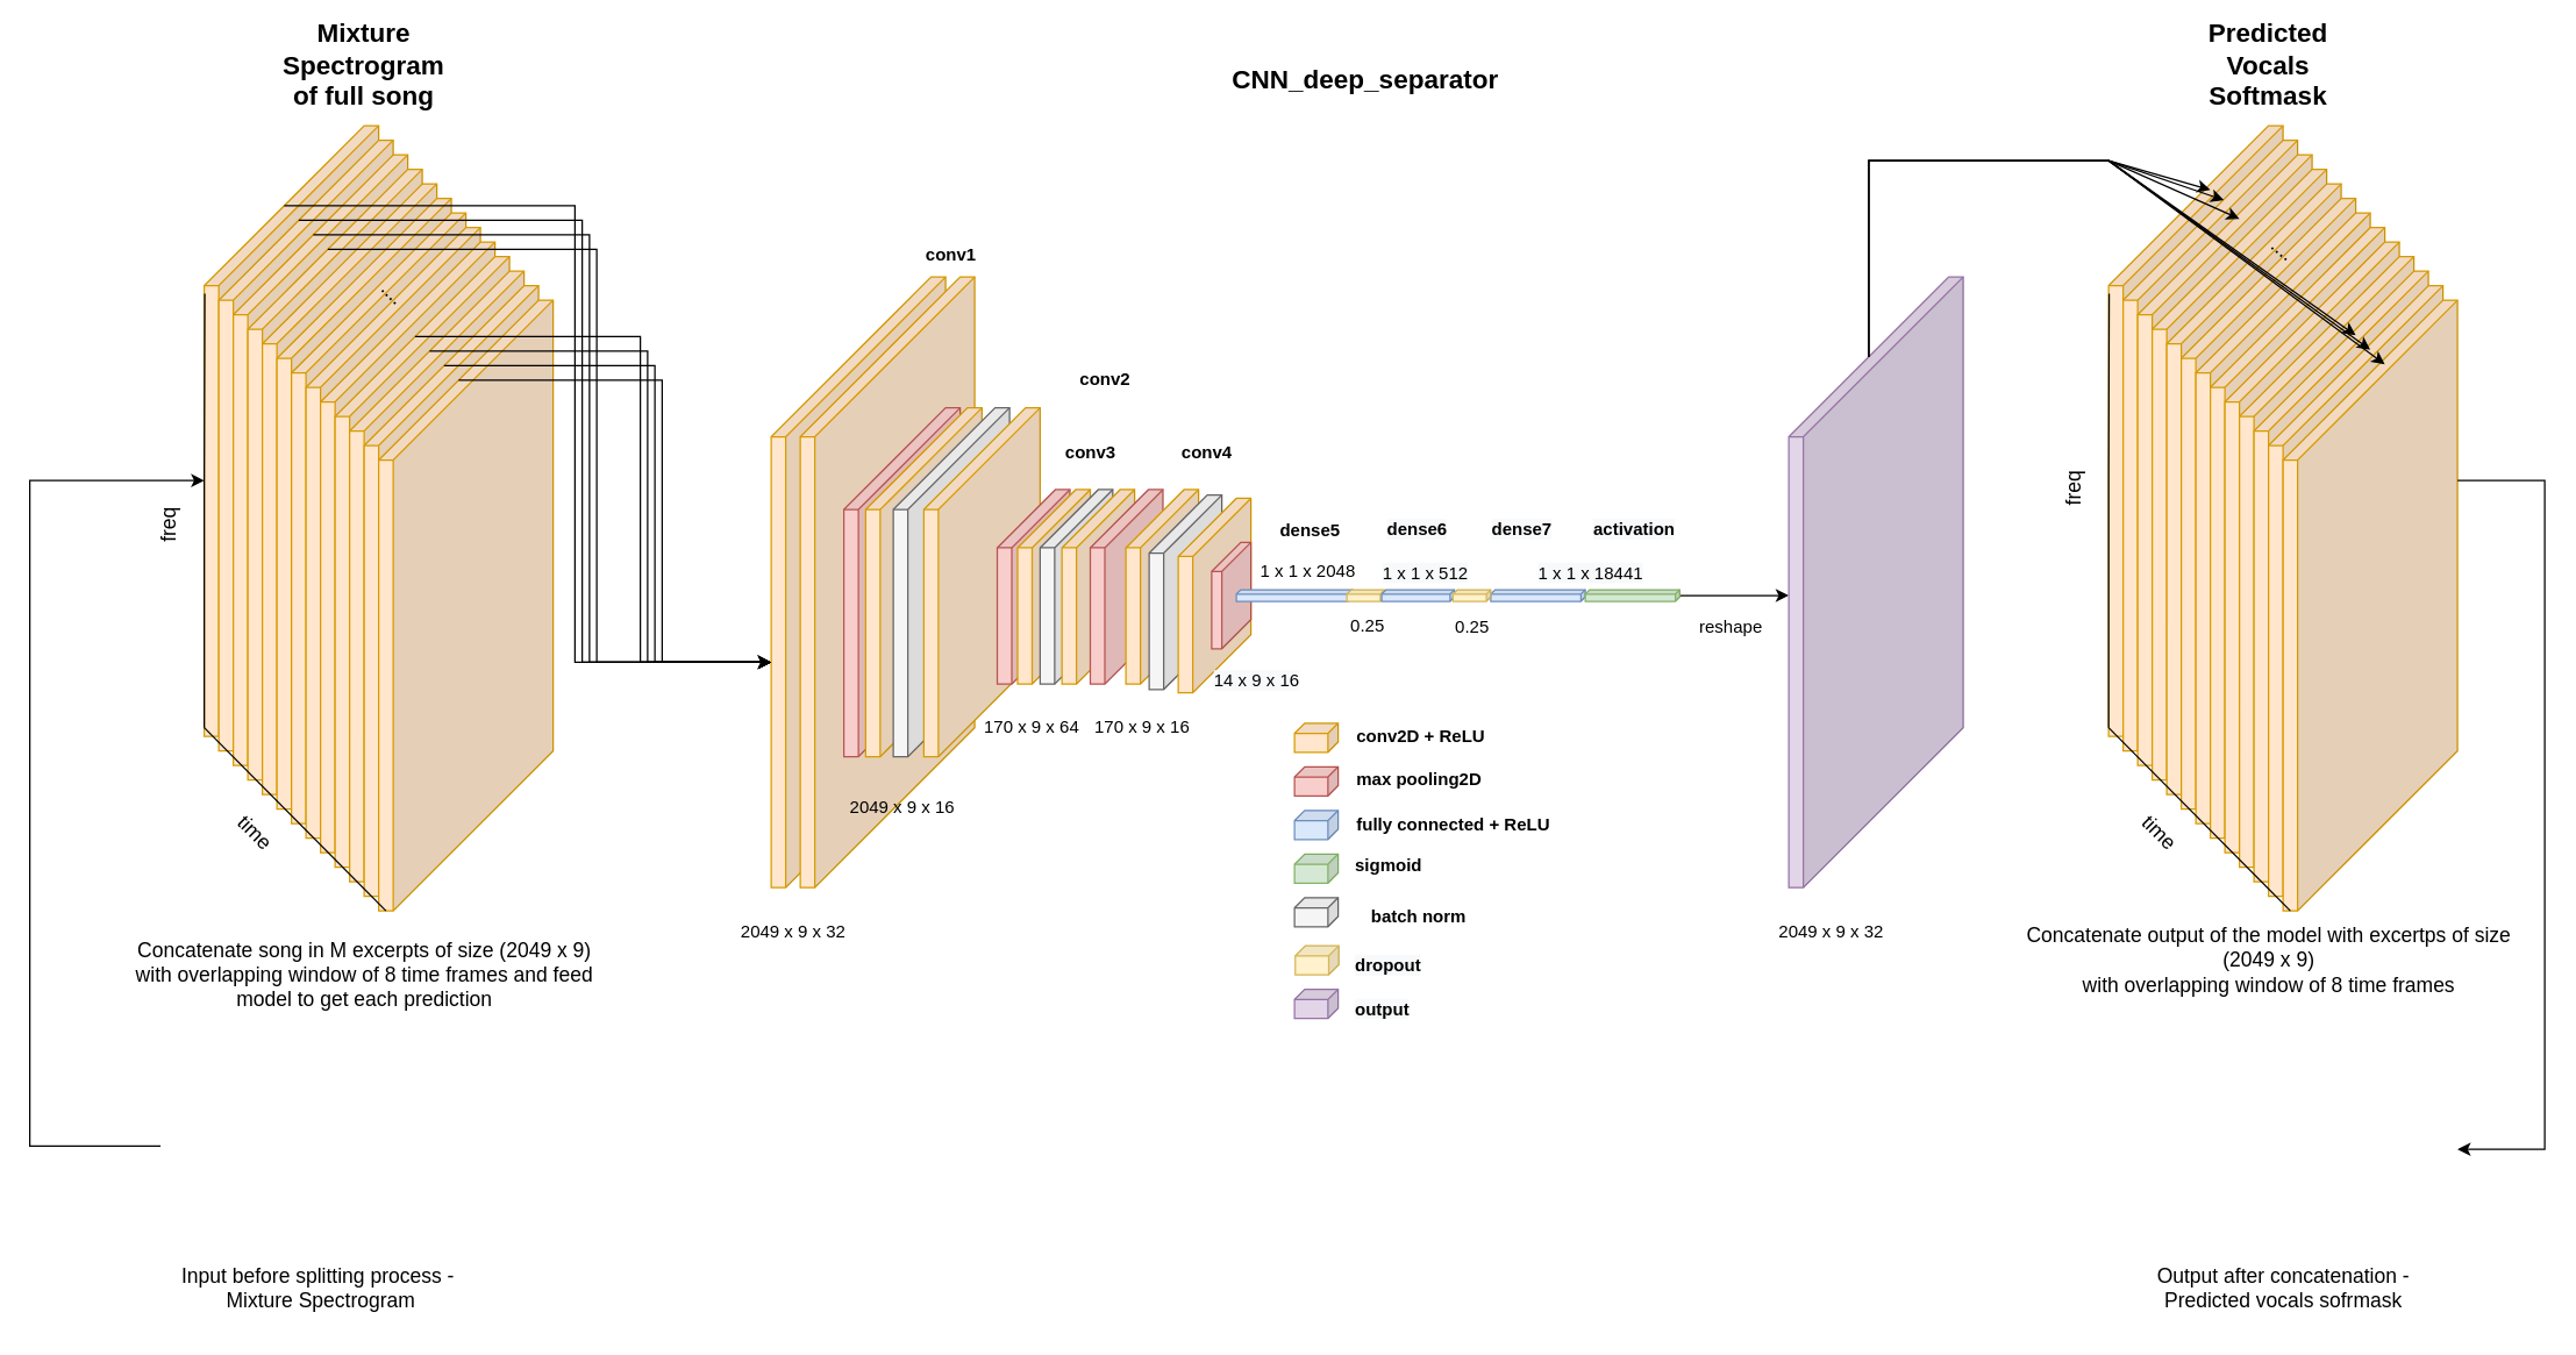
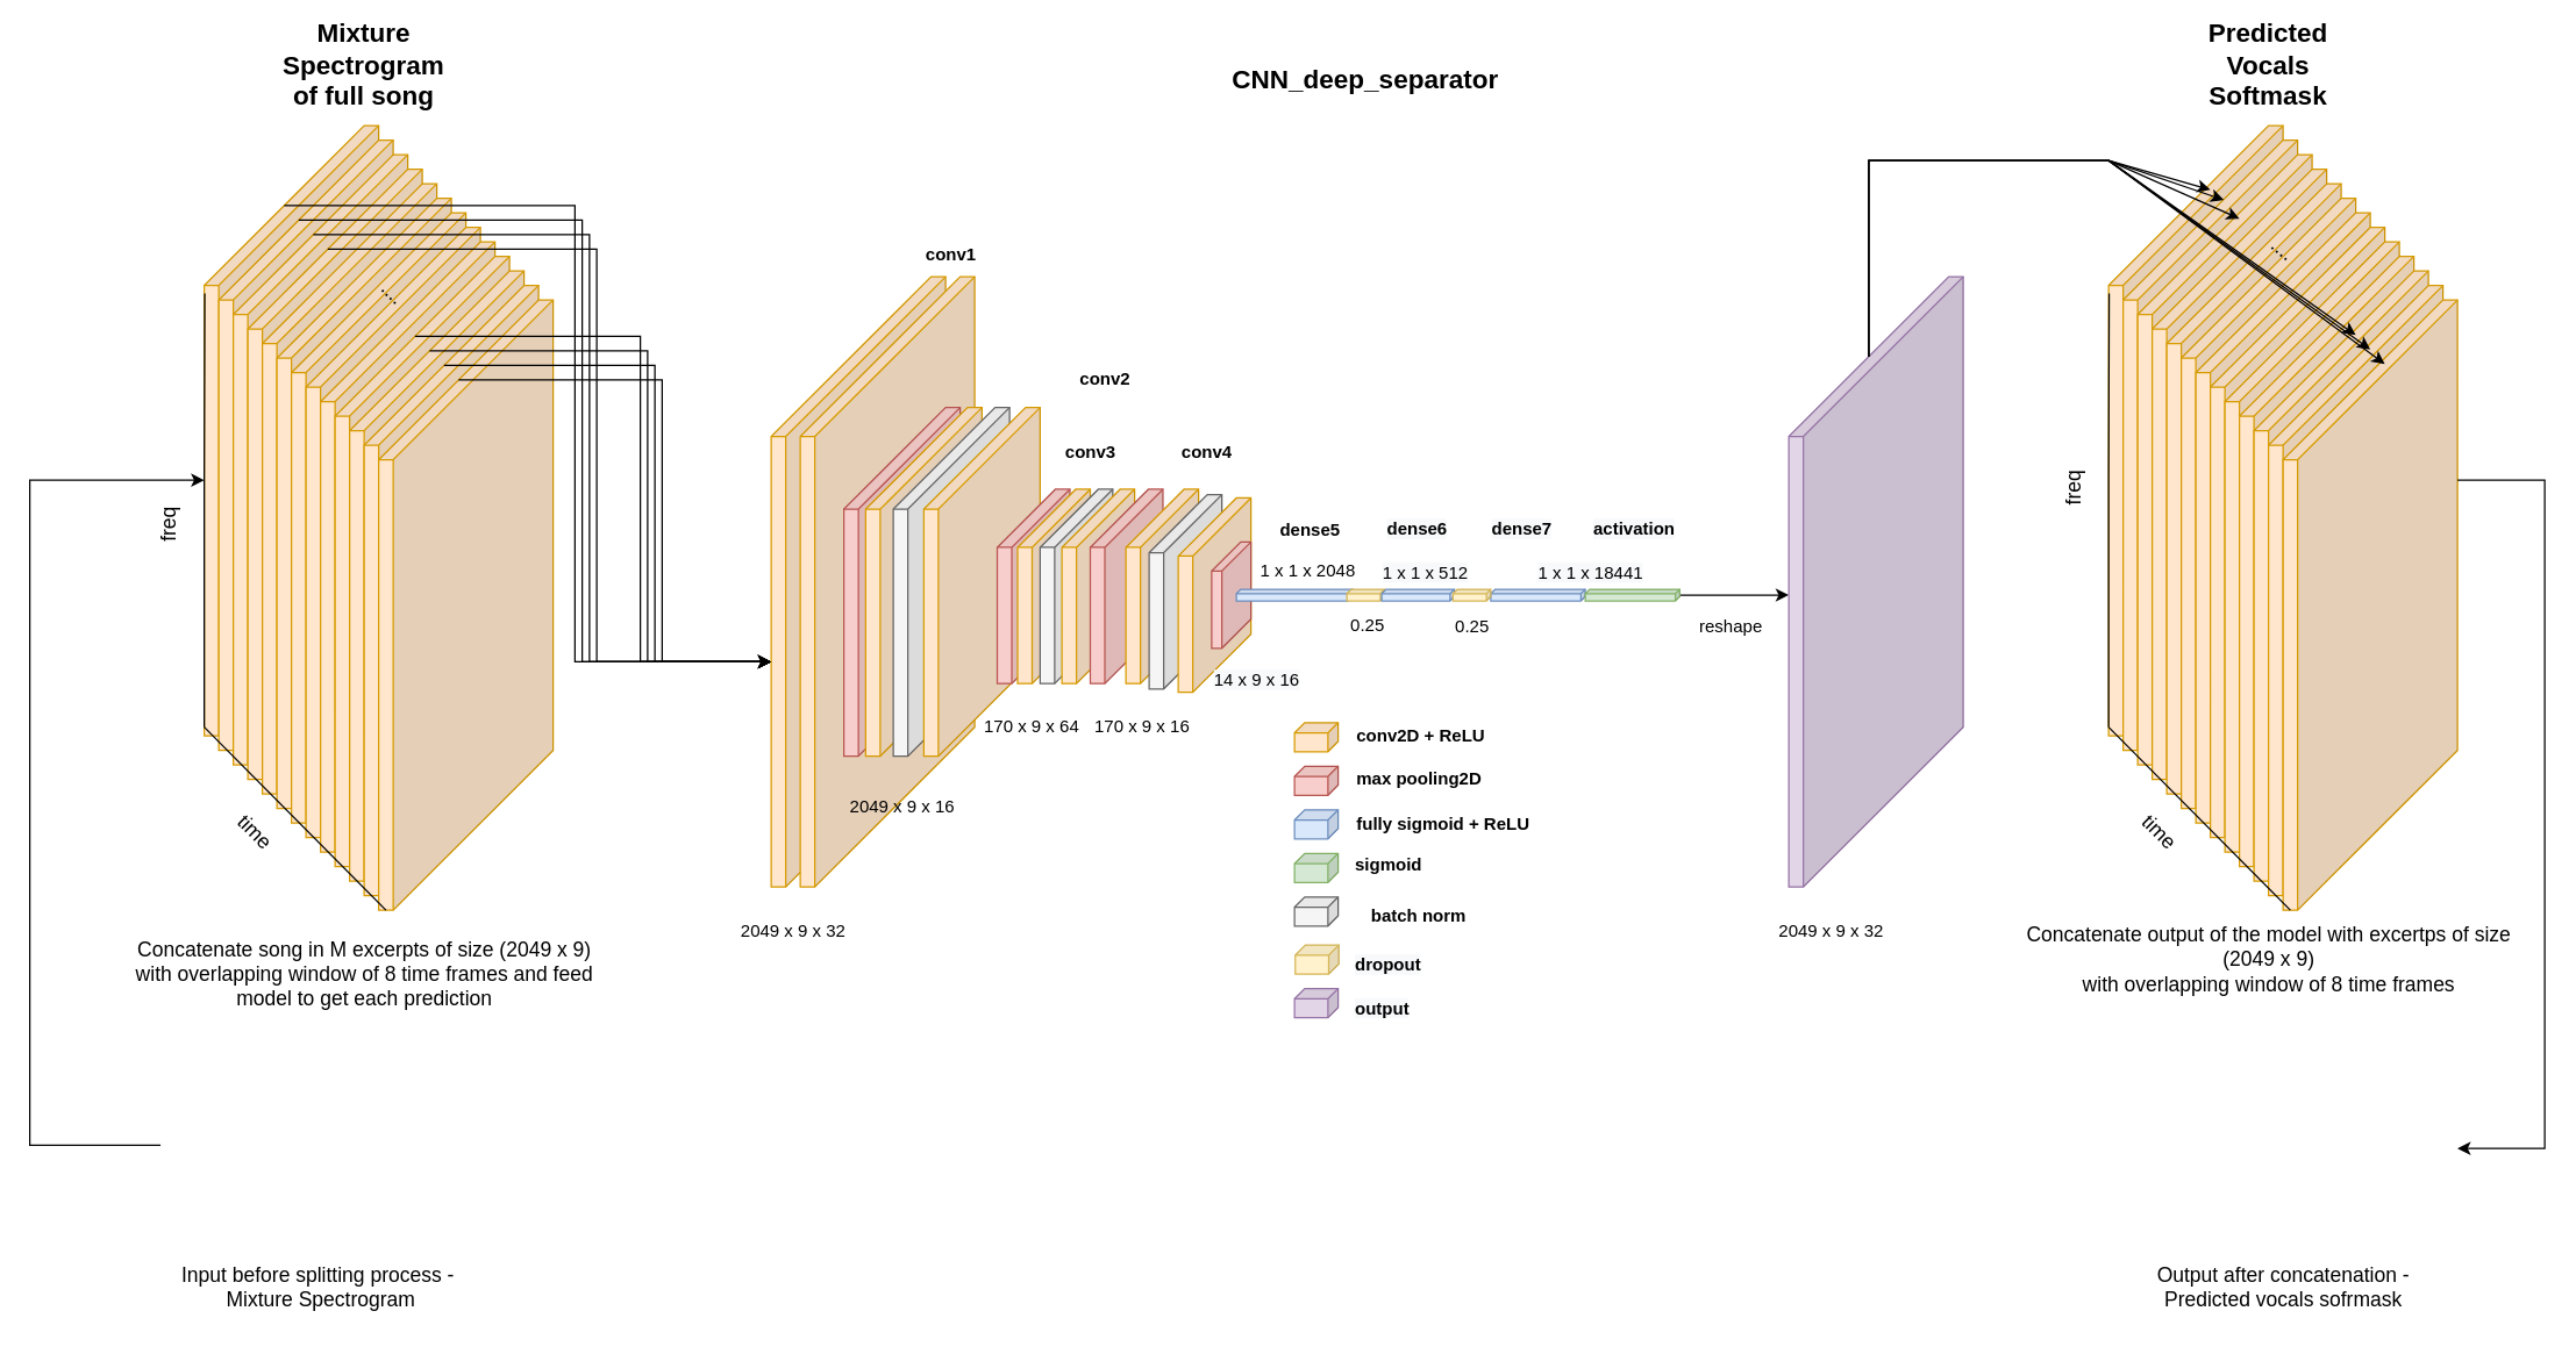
- <mxCell id="21" value="fully connected + ReLU" style="text;html=1;strokeColor=none;fillColor=none;align=left;verticalAlign=middle;whiteSpace=wrap;rounded=0;fontStyle=1" parent="1" vertex="1"><mxGeometry x="931" y="555.06" width="138" height="23.88" as="geometry" /></mxCell>
+ <mxCell id="21" value="fully sigmoid + ReLU" style="text;html=1;strokeColor=none;fillColor=none;align=left;verticalAlign=middle;whiteSpace=wrap;rounded=0;fontStyle=1" parent="1" vertex="1"><mxGeometry x="931" y="555.06" width="138" height="23.88" as="geometry" /></mxCell>
